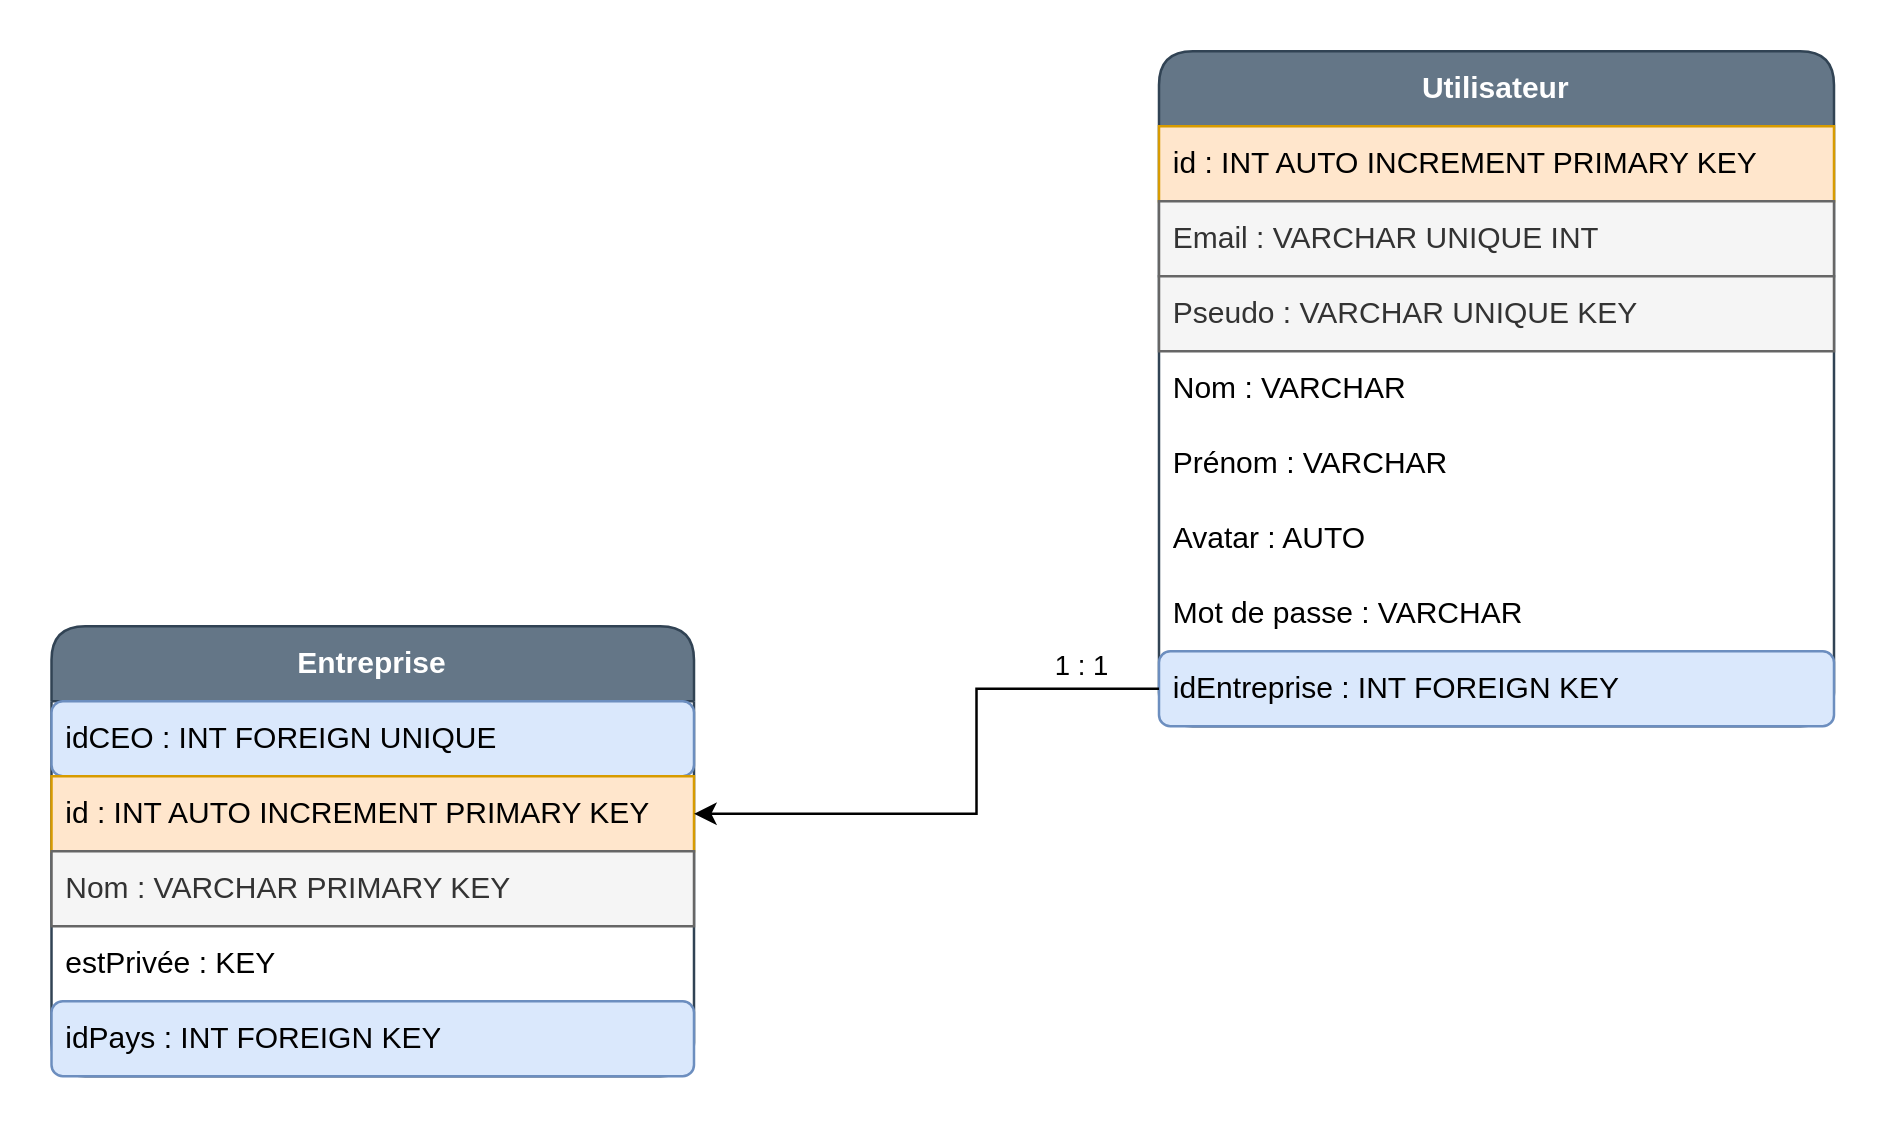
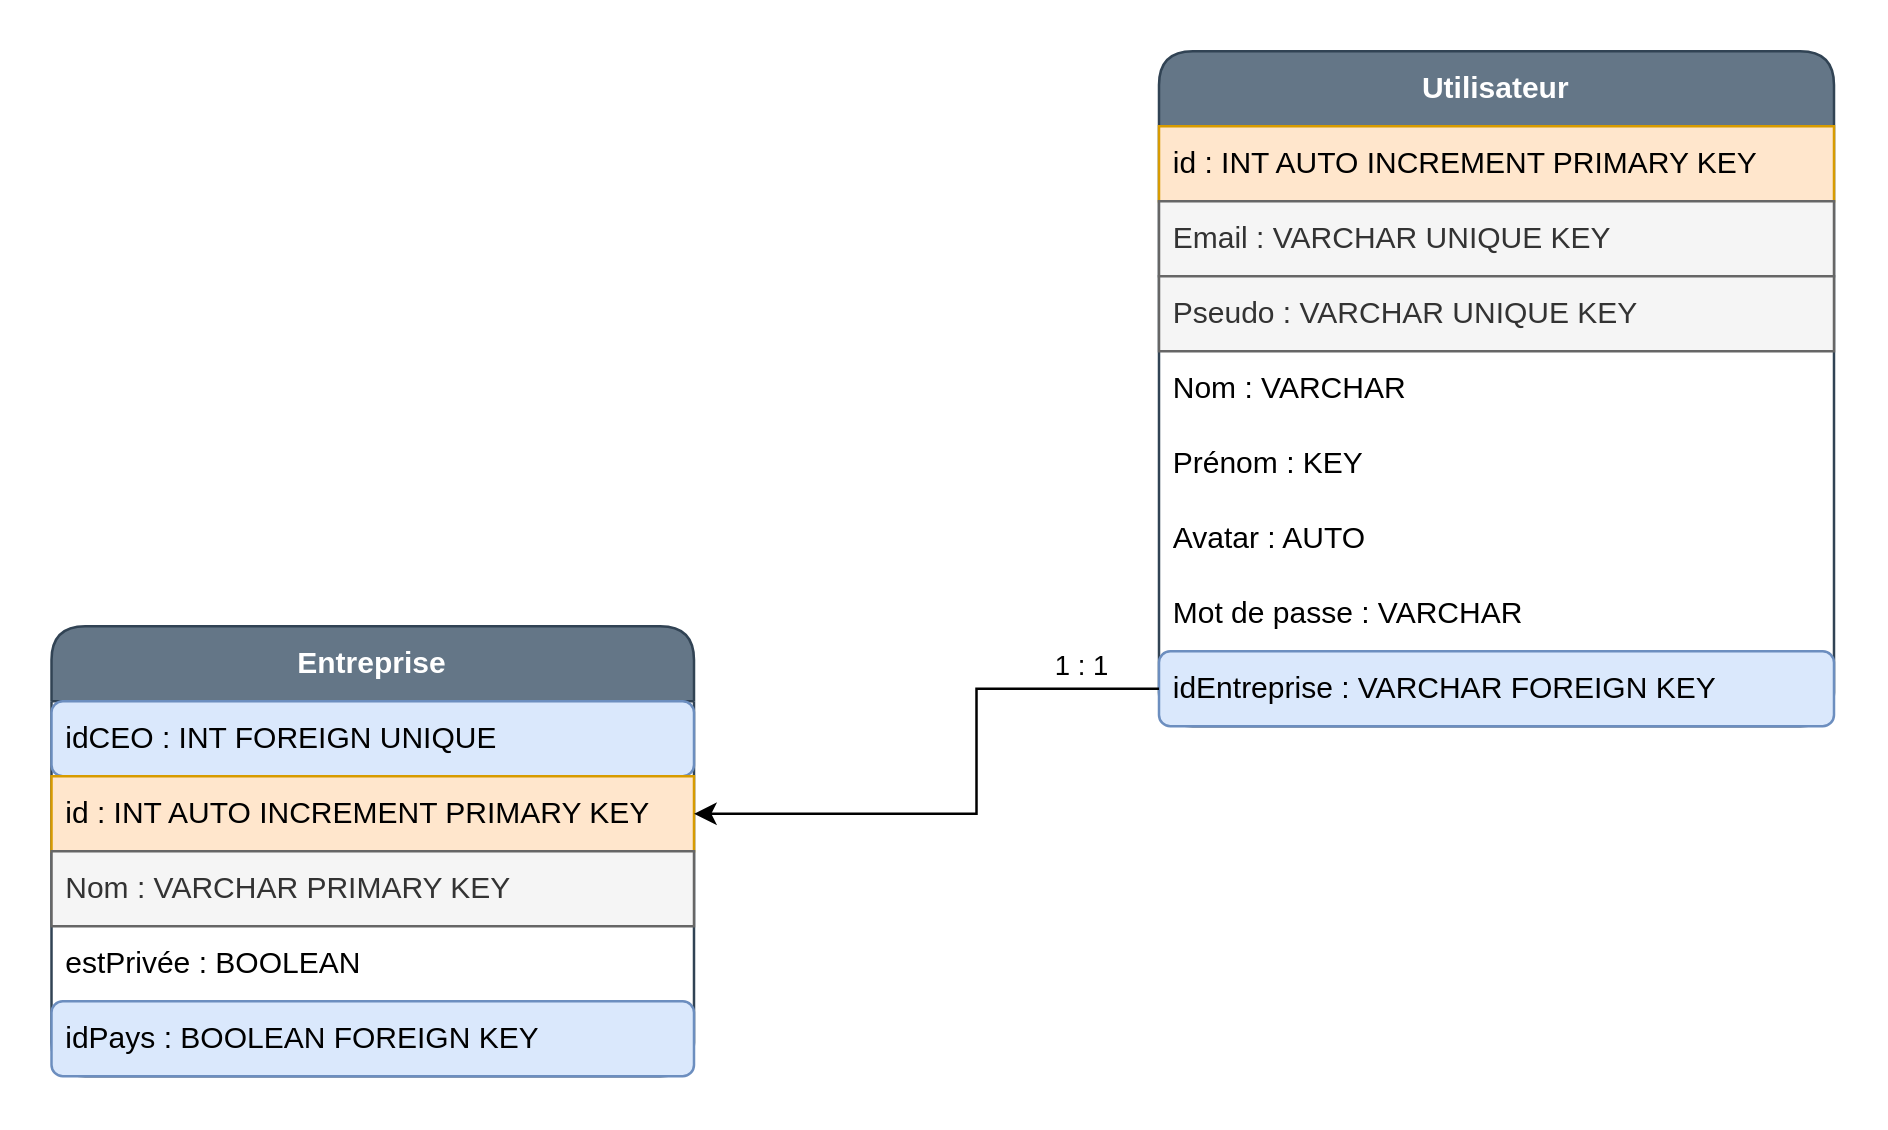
- <mxCell id="4" value="Email : VARCHAR UNIQUE INT" style="text;strokeColor=#666666;fillColor=#f5f5f5;align=left;verticalAlign=middle;spacingLeft=4;spacingRight=4;overflow=hidden;points=[[0,0.5],[1,0.5]];portConstraint=eastwest;rotatable=0;whiteSpace=wrap;html=1;fontColor=#333333;" vertex="1" parent="2"><mxGeometry y="60" width="270" height="30" as="geometry" /></mxCell>
+ <mxCell id="4" value="Email : VARCHAR UNIQUE KEY" style="text;strokeColor=#666666;fillColor=#f5f5f5;align=left;verticalAlign=middle;spacingLeft=4;spacingRight=4;overflow=hidden;points=[[0,0.5],[1,0.5]];portConstraint=eastwest;rotatable=0;whiteSpace=wrap;html=1;fontColor=#333333;" vertex="1" parent="2"><mxGeometry y="60" width="270" height="30" as="geometry" /></mxCell>
- <mxCell id="7" value="Prénom : VARCHAR" style="text;strokeColor=none;fillColor=none;align=left;verticalAlign=middle;spacingLeft=4;spacingRight=4;overflow=hidden;points=[[0,0.5],[1,0.5]];portConstraint=eastwest;rotatable=0;whiteSpace=wrap;html=1;" vertex="1" parent="2"><mxGeometry y="150" width="270" height="30" as="geometry" /></mxCell>
+ <mxCell id="7" value="Prénom : KEY" style="text;strokeColor=none;fillColor=none;align=left;verticalAlign=middle;spacingLeft=4;spacingRight=4;overflow=hidden;points=[[0,0.5],[1,0.5]];portConstraint=eastwest;rotatable=0;whiteSpace=wrap;html=1;" vertex="1" parent="2"><mxGeometry y="150" width="270" height="30" as="geometry" /></mxCell>
- <mxCell id="10" value="idEntreprise : INT FOREIGN KEY" style="text;strokeColor=#6c8ebf;fillColor=#dae8fc;align=left;verticalAlign=middle;spacingLeft=4;spacingRight=4;overflow=hidden;points=[[0,0.5],[1,0.5]];portConstraint=eastwest;rotatable=0;whiteSpace=wrap;html=1;rounded=1;" vertex="1" parent="2"><mxGeometry y="240" width="270" height="30" as="geometry" /></mxCell>
+ <mxCell id="10" value="idEntreprise : VARCHAR FOREIGN KEY" style="text;strokeColor=#6c8ebf;fillColor=#dae8fc;align=left;verticalAlign=middle;spacingLeft=4;spacingRight=4;overflow=hidden;points=[[0,0.5],[1,0.5]];portConstraint=eastwest;rotatable=0;whiteSpace=wrap;html=1;rounded=1;" vertex="1" parent="2"><mxGeometry y="240" width="270" height="30" as="geometry" /></mxCell>
- <mxCell id="15" value="estPrivée : KEY" style="text;strokeColor=none;fillColor=none;align=left;verticalAlign=middle;spacingLeft=4;spacingRight=4;overflow=hidden;points=[[0,0.5],[1,0.5]];portConstraint=eastwest;rotatable=0;whiteSpace=wrap;html=1;rounded=1;" vertex="1" parent="11"><mxGeometry y="120" width="257" height="30" as="geometry" /></mxCell>
+ <mxCell id="15" value="estPrivée : BOOLEAN" style="text;strokeColor=none;fillColor=none;align=left;verticalAlign=middle;spacingLeft=4;spacingRight=4;overflow=hidden;points=[[0,0.5],[1,0.5]];portConstraint=eastwest;rotatable=0;whiteSpace=wrap;html=1;rounded=1;" vertex="1" parent="11"><mxGeometry y="120" width="257" height="30" as="geometry" /></mxCell>
- <mxCell id="16" value="idPays : INT FOREIGN KEY" style="text;strokeColor=#6c8ebf;fillColor=#dae8fc;align=left;verticalAlign=middle;spacingLeft=4;spacingRight=4;overflow=hidden;points=[[0,0.5],[1,0.5]];portConstraint=eastwest;rotatable=0;whiteSpace=wrap;html=1;rounded=1;" vertex="1" parent="11"><mxGeometry y="150" width="257" height="30" as="geometry" /></mxCell>
+ <mxCell id="16" value="idPays : BOOLEAN FOREIGN KEY" style="text;strokeColor=#6c8ebf;fillColor=#dae8fc;align=left;verticalAlign=middle;spacingLeft=4;spacingRight=4;overflow=hidden;points=[[0,0.5],[1,0.5]];portConstraint=eastwest;rotatable=0;whiteSpace=wrap;html=1;rounded=1;" vertex="1" parent="11"><mxGeometry y="150" width="257" height="30" as="geometry" /></mxCell>
